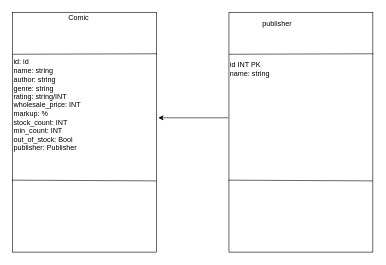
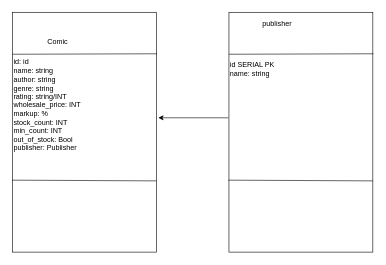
- <mxCell id="5" value="Comic" style="text;html=1;align=center;verticalAlign=middle;resizable=0;points=[];autosize=1;" vertex="1" parent="1"><mxGeometry x="105" y="20" width="50" height="20" as="geometry" /></mxCell>
+ <mxCell id="5" value="Comic" style="text;html=1;align=center;verticalAlign=middle;resizable=0;points=[];autosize=1;" vertex="1" parent="1"><mxGeometry x="70" y="60" width="50" height="20" as="geometry" /></mxCell>
- <mxCell id="11" value="id INT PK&lt;br&gt;name: string&lt;br&gt;" style="text;html=1;align=left;verticalAlign=middle;resizable=0;points=[];autosize=1;" vertex="1" parent="1"><mxGeometry x="380.96" y="100" width="90" height="30" as="geometry" /></mxCell>
+ <mxCell id="11" value="id SERIAL PK&lt;br&gt;name: string&lt;br&gt;" style="text;html=1;align=left;verticalAlign=middle;resizable=0;points=[];autosize=1;" vertex="1" parent="1"><mxGeometry x="380.96" y="100" width="90" height="30" as="geometry" /></mxCell>
